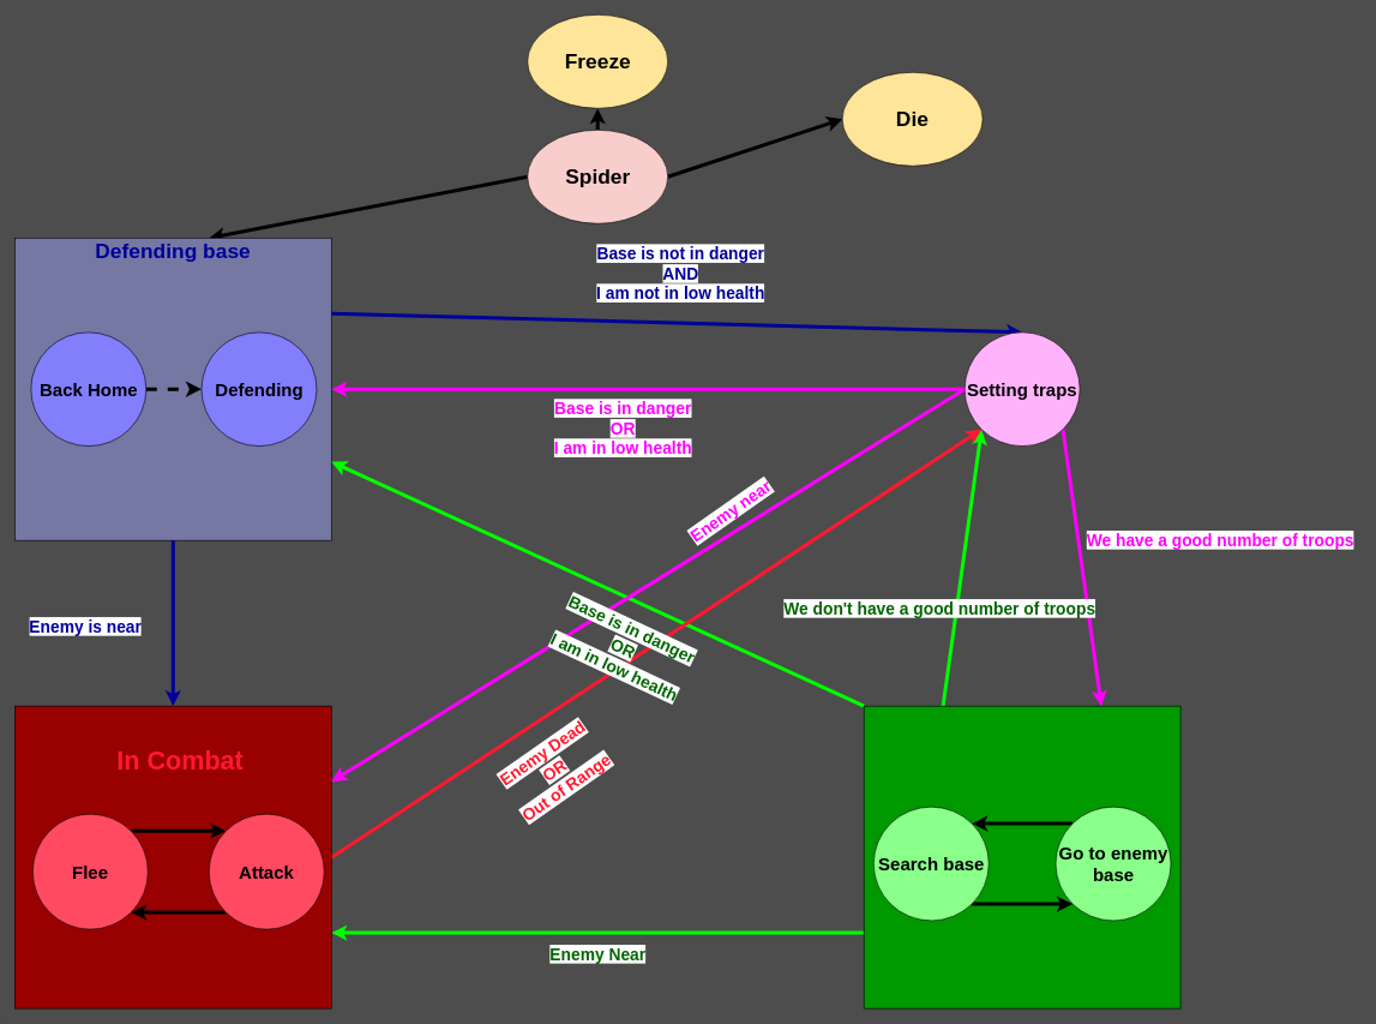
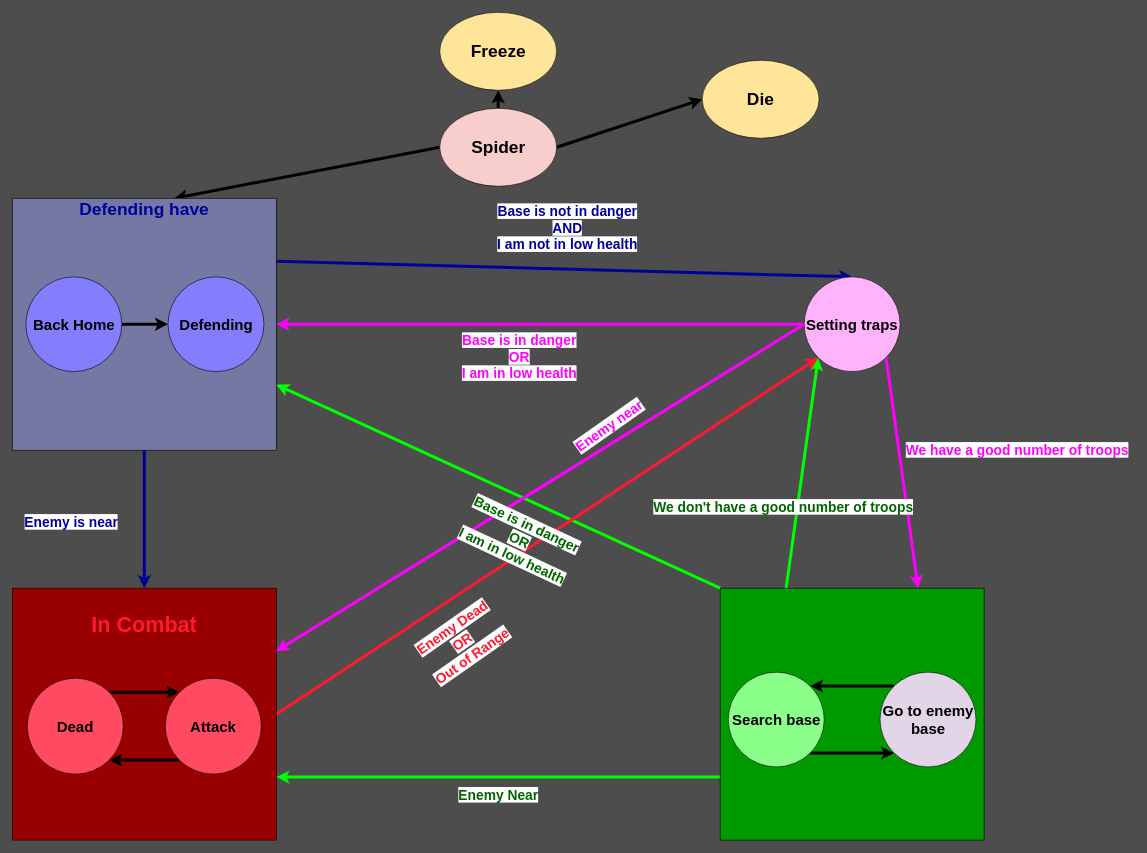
- <mxCell id="13" style="edgeStyle=none;rounded=0;orthogonalLoop=1;jettySize=auto;html=1;exitX=1;exitY=0.5;exitDx=0;exitDy=0;entryX=0;entryY=0.5;entryDx=0;entryDy=0;strokeWidth=5;dashed=1;" parent="1" source="14" target="15" edge="1"><mxGeometry relative="1" as="geometry" /></mxCell>
+ <mxCell id="13" style="edgeStyle=none;rounded=0;orthogonalLoop=1;jettySize=auto;html=1;exitX=1;exitY=0.5;exitDx=0;exitDy=0;entryX=0;entryY=0.5;entryDx=0;entryDy=0;strokeWidth=5;" parent="1" source="14" target="15" edge="1"><mxGeometry relative="1" as="geometry" /></mxCell>
- <mxCell id="12" value="&lt;font style=&quot;font-size: 29px&quot;&gt;&lt;b&gt;&lt;font color=&quot;#000099&quot;&gt;Defending base&lt;br&gt;&lt;/font&gt;&lt;br&gt;&lt;br&gt;&lt;br&gt;&lt;br&gt;&lt;br&gt;&lt;br&gt;&lt;br&gt;&lt;br&gt;&lt;br&gt;&lt;br&gt;&lt;br&gt;&lt;/b&gt;&lt;/font&gt;" style="rounded=0;whiteSpace=wrap;html=1;align=center;fillColor=#7478A3;" parent="1" vertex="1"><mxGeometry x="20" y="330" width="440" height="420" as="geometry" /></mxCell>
+ <mxCell id="12" value="&lt;font style=&quot;font-size: 29px&quot;&gt;&lt;b&gt;&lt;font color=&quot;#000099&quot;&gt;Defending have&lt;br&gt;&lt;/font&gt;&lt;br&gt;&lt;br&gt;&lt;br&gt;&lt;br&gt;&lt;br&gt;&lt;br&gt;&lt;br&gt;&lt;br&gt;&lt;br&gt;&lt;br&gt;&lt;br&gt;&lt;/b&gt;&lt;/font&gt;" style="rounded=0;whiteSpace=wrap;html=1;align=center;fillColor=#7478A3;" parent="1" vertex="1"><mxGeometry x="20" y="330" width="440" height="420" as="geometry" /></mxCell>
- <mxCell id="25" value="&lt;font style=&quot;font-size: 36px&quot; color=&quot;#ff1930&quot;&gt;&lt;b&gt;In Combat&lt;/b&gt;&lt;/font&gt;" style="text;html=1;strokeColor=none;fillColor=none;align=center;verticalAlign=middle;whiteSpace=wrap;rounded=0;" parent="1" vertex="1"><mxGeometry x="130" y="1045" width="240" height="20" as="geometry" /></mxCell>
+ <mxCell id="25" value="&lt;font style=&quot;font-size: 36px&quot; color=&quot;#ff1930&quot;&gt;&lt;b&gt;In Combat&lt;/b&gt;&lt;/font&gt;" style="text;html=1;strokeColor=none;fillColor=none;align=center;verticalAlign=middle;whiteSpace=wrap;rounded=0;" parent="1" vertex="1"><mxGeometry x="120" y="1030" width="240" height="20" as="geometry" /></mxCell>
- <mxCell id="22" value="&lt;font style=&quot;font-size: 25px&quot;&gt;&lt;b&gt;Go to enemy base&lt;br&gt;&lt;/b&gt;&lt;/font&gt;" style="ellipse;whiteSpace=wrap;html=1;fillColor=#8AFF8A;" parent="1" vertex="1"><mxGeometry x="1466.5" y="1120" width="160" height="158" as="geometry" /></mxCell>
+ <mxCell id="22" value="&lt;font style=&quot;font-size: 25px&quot;&gt;&lt;b&gt;Go to enemy base&lt;br&gt;&lt;/b&gt;&lt;/font&gt;" style="ellipse;whiteSpace=wrap;html=1;fillColor=#e1d5e7;" parent="1" vertex="1"><mxGeometry x="1466.5" y="1120" width="160" height="158" as="geometry" /></mxCell>
- <mxCell id="27" value="&lt;font style=&quot;font-size: 25px&quot;&gt;&lt;b&gt;Flee&lt;br&gt;&lt;/b&gt;&lt;/font&gt;" style="ellipse;whiteSpace=wrap;html=1;fillColor=#FF4A62;" parent="1" vertex="1"><mxGeometry x="45" y="1130" width="160" height="160" as="geometry" /></mxCell>
+ <mxCell id="27" value="&lt;font style=&quot;font-size: 25px&quot;&gt;&lt;b&gt;Dead&lt;br&gt;&lt;/b&gt;&lt;/font&gt;" style="ellipse;whiteSpace=wrap;html=1;fillColor=#FF4A62;" parent="1" vertex="1"><mxGeometry x="45" y="1130" width="160" height="160" as="geometry" /></mxCell>
- <mxCell id="29" value="&lt;font style=&quot;font-size: 25px&quot;&gt;&lt;b&gt;Attack&lt;br&gt;&lt;/b&gt;&lt;/font&gt;" style="ellipse;whiteSpace=wrap;html=1;fillColor=#FF4A62;" parent="1" vertex="1"><mxGeometry x="290" y="1130" width="160" height="160" as="geometry" /></mxCell>
+ <mxCell id="29" value="&lt;font style=&quot;font-size: 25px&quot;&gt;&lt;b&gt;Attack&lt;br&gt;&lt;/b&gt;&lt;/font&gt;" style="ellipse;whiteSpace=wrap;html=1;fillColor=#FF4A62;" parent="1" vertex="1"><mxGeometry x="275" y="1130" width="160" height="160" as="geometry" /></mxCell>
